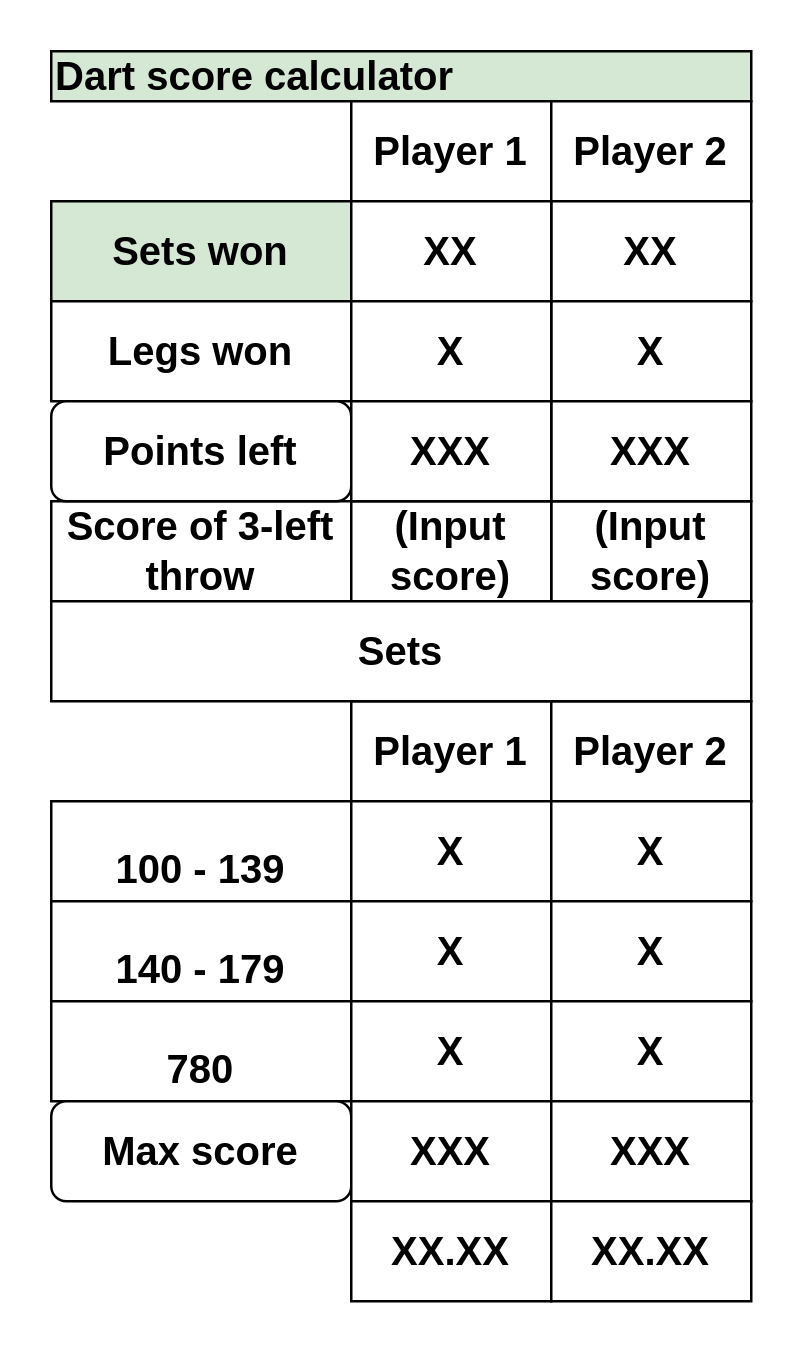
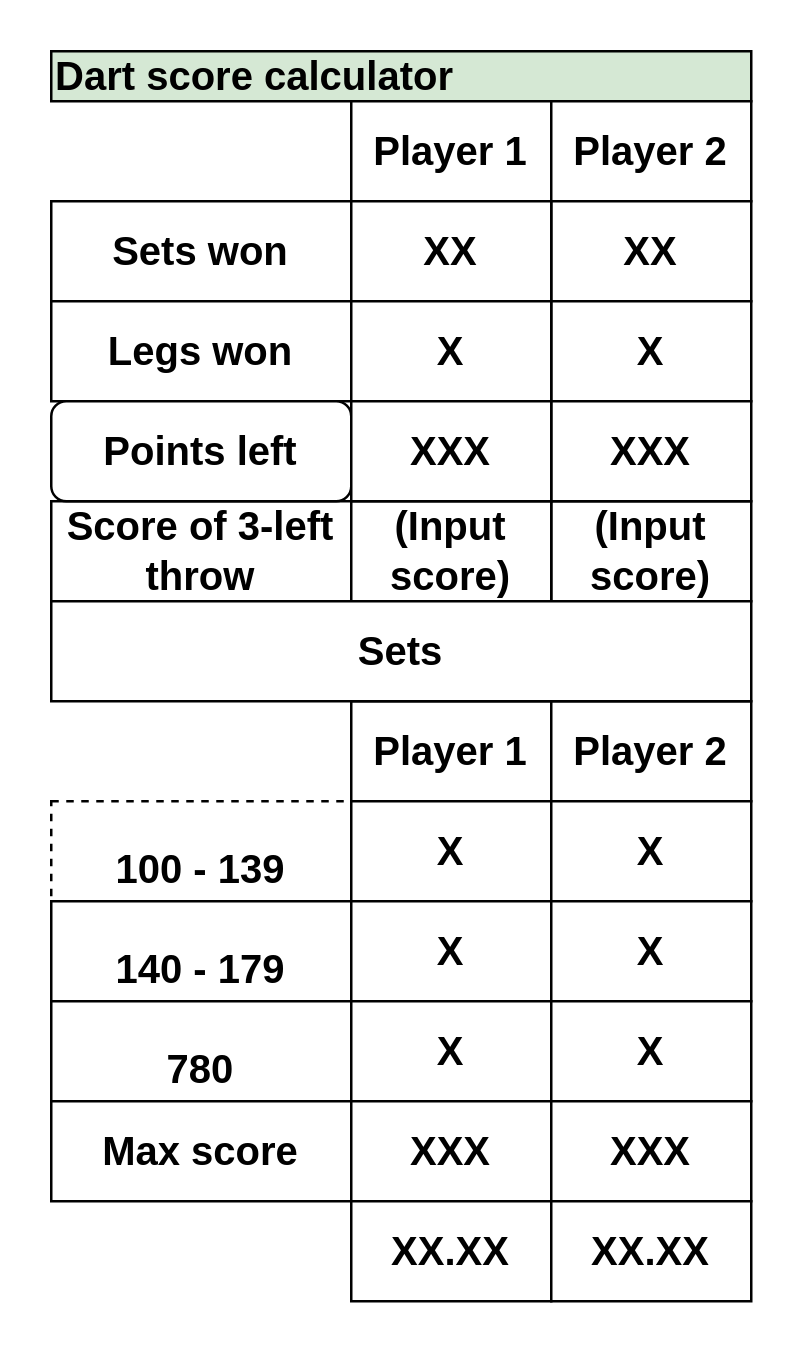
- <mxCell id="8" value="&lt;font style=&quot;font-size: 16px&quot;&gt;&lt;b&gt;Sets won&lt;br&gt;&lt;/b&gt;&lt;/font&gt;" style="rounded=0;whiteSpace=wrap;html=1;fillColor=#d5e8d4;" parent="1" vertex="1"><mxGeometry x="20" y="80" width="120" height="40" as="geometry" /></mxCell>
+ <mxCell id="8" value="&lt;font style=&quot;font-size: 16px&quot;&gt;&lt;b&gt;Sets won&lt;br&gt;&lt;/b&gt;&lt;/font&gt;" style="rounded=0;whiteSpace=wrap;html=1;" parent="1" vertex="1"><mxGeometry x="20" y="80" width="120" height="40" as="geometry" /></mxCell>
- <mxCell id="19" value="&lt;br&gt;&lt;b&gt;&lt;font style=&quot;font-size: 16px&quot;&gt;100 - 139&lt;br&gt;&lt;/font&gt;&lt;/b&gt;" style="rounded=0;whiteSpace=wrap;html=1;" parent="1" vertex="1"><mxGeometry x="20" y="320" width="120" height="40" as="geometry" /></mxCell>
+ <mxCell id="19" value="&lt;br&gt;&lt;b&gt;&lt;font style=&quot;font-size: 16px&quot;&gt;100 - 139&lt;br&gt;&lt;/font&gt;&lt;/b&gt;" style="rounded=0;whiteSpace=wrap;html=1;dashed=1;" parent="1" vertex="1"><mxGeometry x="20" y="320" width="120" height="40" as="geometry" /></mxCell>
- <mxCell id="29" value="&lt;font style=&quot;font-size: 16px&quot;&gt;&lt;b&gt;Max score&lt;br&gt;&lt;/b&gt;&lt;/font&gt;" style="whiteSpace=wrap;html=1;rounded=1;" parent="1" vertex="1"><mxGeometry x="20" y="440" width="120" height="40" as="geometry" /></mxCell>
+ <mxCell id="29" value="&lt;font style=&quot;font-size: 16px&quot;&gt;&lt;b&gt;Max score&lt;br&gt;&lt;/b&gt;&lt;/font&gt;" style="rounded=0;whiteSpace=wrap;html=1;" parent="1" vertex="1"><mxGeometry x="20" y="440" width="120" height="40" as="geometry" /></mxCell>
